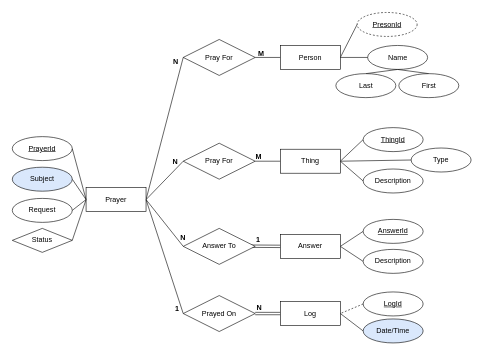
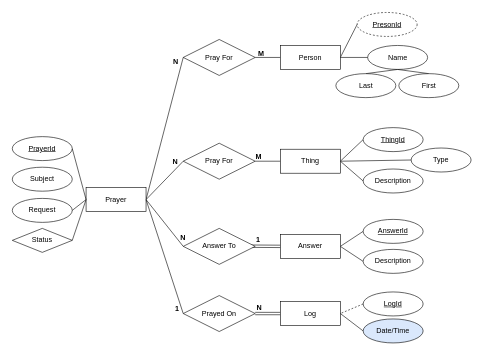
- <mxCell id="60" value="Subject" style="ellipse;whiteSpace=wrap;html=1;align=center;fillColor=#dae8fc;" parent="1" vertex="1"><mxGeometry x="20" y="278" width="100" height="40" as="geometry" /></mxCell>
+ <mxCell id="60" value="Subject" style="ellipse;whiteSpace=wrap;html=1;align=center;" parent="1" vertex="1"><mxGeometry x="20" y="278" width="100" height="40" as="geometry" /></mxCell>
- <mxCell id="17" style="rounded=0;orthogonalLoop=1;jettySize=auto;html=1;entryX=1;entryY=0.5;entryDx=0;entryDy=0;endArrow=none;endFill=0;exitX=0;exitY=0.5;exitDx=0;exitDy=0;" parent="1" source="18" target="60" edge="1"><mxGeometry relative="1" as="geometry" /></mxCell>
